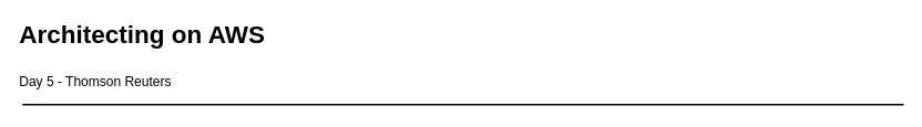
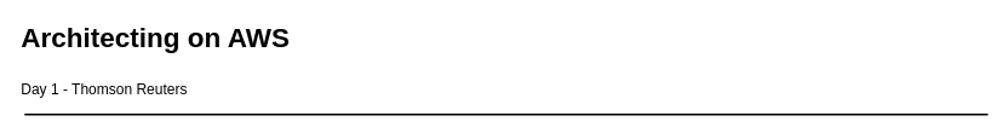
- <mxCell id="3" value="Day 5 - Thomson Reuters" style="text;html=1;resizable=0;points=[];autosize=1;align=left;verticalAlign=top;spacingTop=-4;fontSize=16;" parent="1" vertex="1"><mxGeometry x="20.5" y="85.5" width="200" height="20" as="geometry" /></mxCell>
+ <mxCell id="3" value="Day 1 - Thomson Reuters" style="text;html=1;resizable=0;points=[];autosize=1;align=left;verticalAlign=top;spacingTop=-4;fontSize=16;" parent="1" vertex="1"><mxGeometry x="20.5" y="85.5" width="200" height="20" as="geometry" /></mxCell>
